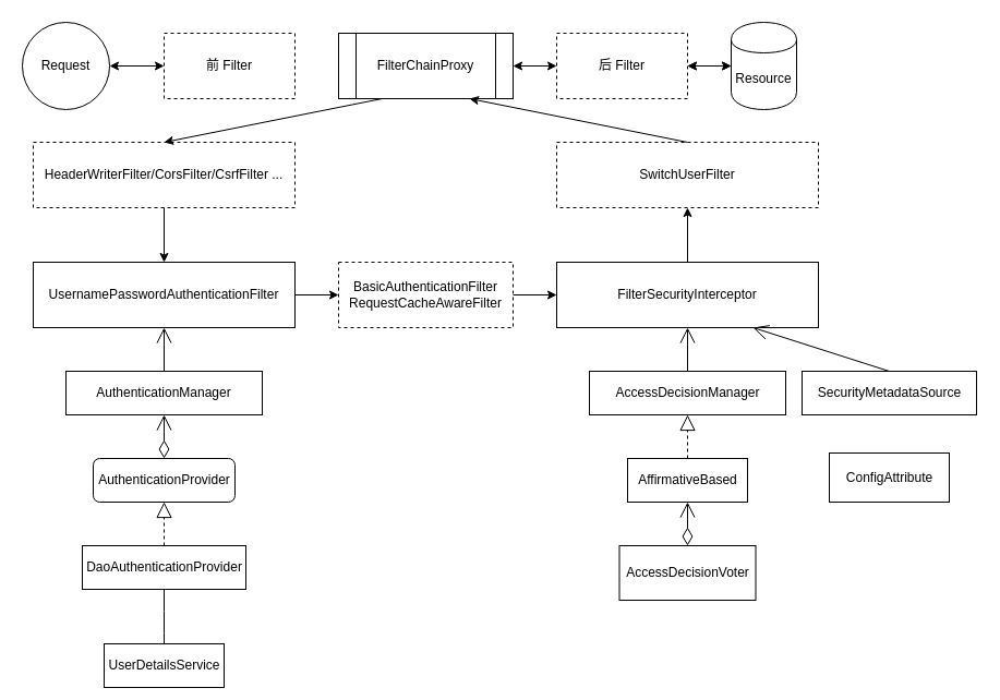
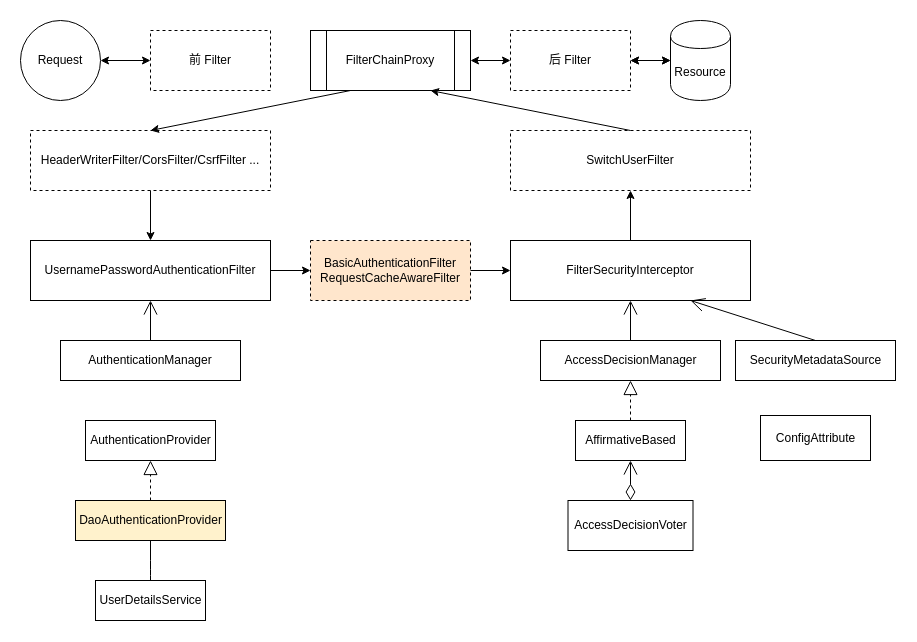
- <mxCell id="15" value="BasicAuthenticationFilter&lt;br&gt;RequestCacheAwareFilter&lt;br&gt;" style="rounded=0;whiteSpace=wrap;html=1;dashed=1;" parent="1" vertex="1"><mxGeometry x="310" y="240" width="160" height="60" as="geometry" /></mxCell>
+ <mxCell id="15" value="BasicAuthenticationFilter&lt;br&gt;RequestCacheAwareFilter&lt;br&gt;" style="rounded=0;whiteSpace=wrap;html=1;dashed=1;fillColor=#ffe6cc;" parent="1" vertex="1"><mxGeometry x="310" y="240" width="160" height="60" as="geometry" /></mxCell>
- <mxCell id="24" value="" style="endArrow=open;html=1;endSize=12;startArrow=diamondThin;startSize=14;startFill=0;edgeStyle=orthogonalEdgeStyle;entryX=0.5;entryY=1;entryDx=0;entryDy=0;exitX=0.5;exitY=0;exitDx=0;exitDy=0;" parent="1" source="26" target="22" edge="1"><mxGeometry y="-35" relative="1" as="geometry"><mxPoint x="255" y="440" as="sourcePoint" /><mxPoint x="185" y="440" as="targetPoint" /><mxPoint as="offset" /></mxGeometry></mxCell>
- <mxCell id="25" value="" style="resizable=0;html=1;align=right;verticalAlign=top;labelBackgroundColor=#ffffff;fontSize=10;" parent="24" connectable="0" vertex="1"><mxGeometry x="1" relative="1" as="geometry"><mxPoint y="10" as="offset" /></mxGeometry></mxCell>
- <mxCell id="26" value="AuthenticationProvider&lt;br&gt;" style="html=1;rounded=1;" parent="1" vertex="1"><mxGeometry x="85" y="420" width="130" height="40" as="geometry" /></mxCell>
+ <mxCell id="26" value="AuthenticationProvider&lt;br&gt;" style="html=1;" parent="1" vertex="1"><mxGeometry x="85" y="420" width="130" height="40" as="geometry" /></mxCell>
- <mxCell id="28" value="DaoAuthenticationProvider" style="html=1;" parent="1" vertex="1"><mxGeometry x="75" y="500" width="150" height="40" as="geometry" /></mxCell>
+ <mxCell id="28" value="DaoAuthenticationProvider" style="html=1;fillColor=#fff2cc;" parent="1" vertex="1"><mxGeometry x="75" y="500" width="150" height="40" as="geometry" /></mxCell>
- <mxCell id="29" value="UserDetailsService&lt;br&gt;" style="html=1;" parent="1" vertex="1"><mxGeometry x="95" y="590" width="110" height="40" as="geometry" /></mxCell>
+ <mxCell id="29" value="UserDetailsService&lt;br&gt;" style="html=1;" parent="1" vertex="1"><mxGeometry x="95" y="580" width="110" height="40" as="geometry" /></mxCell>
